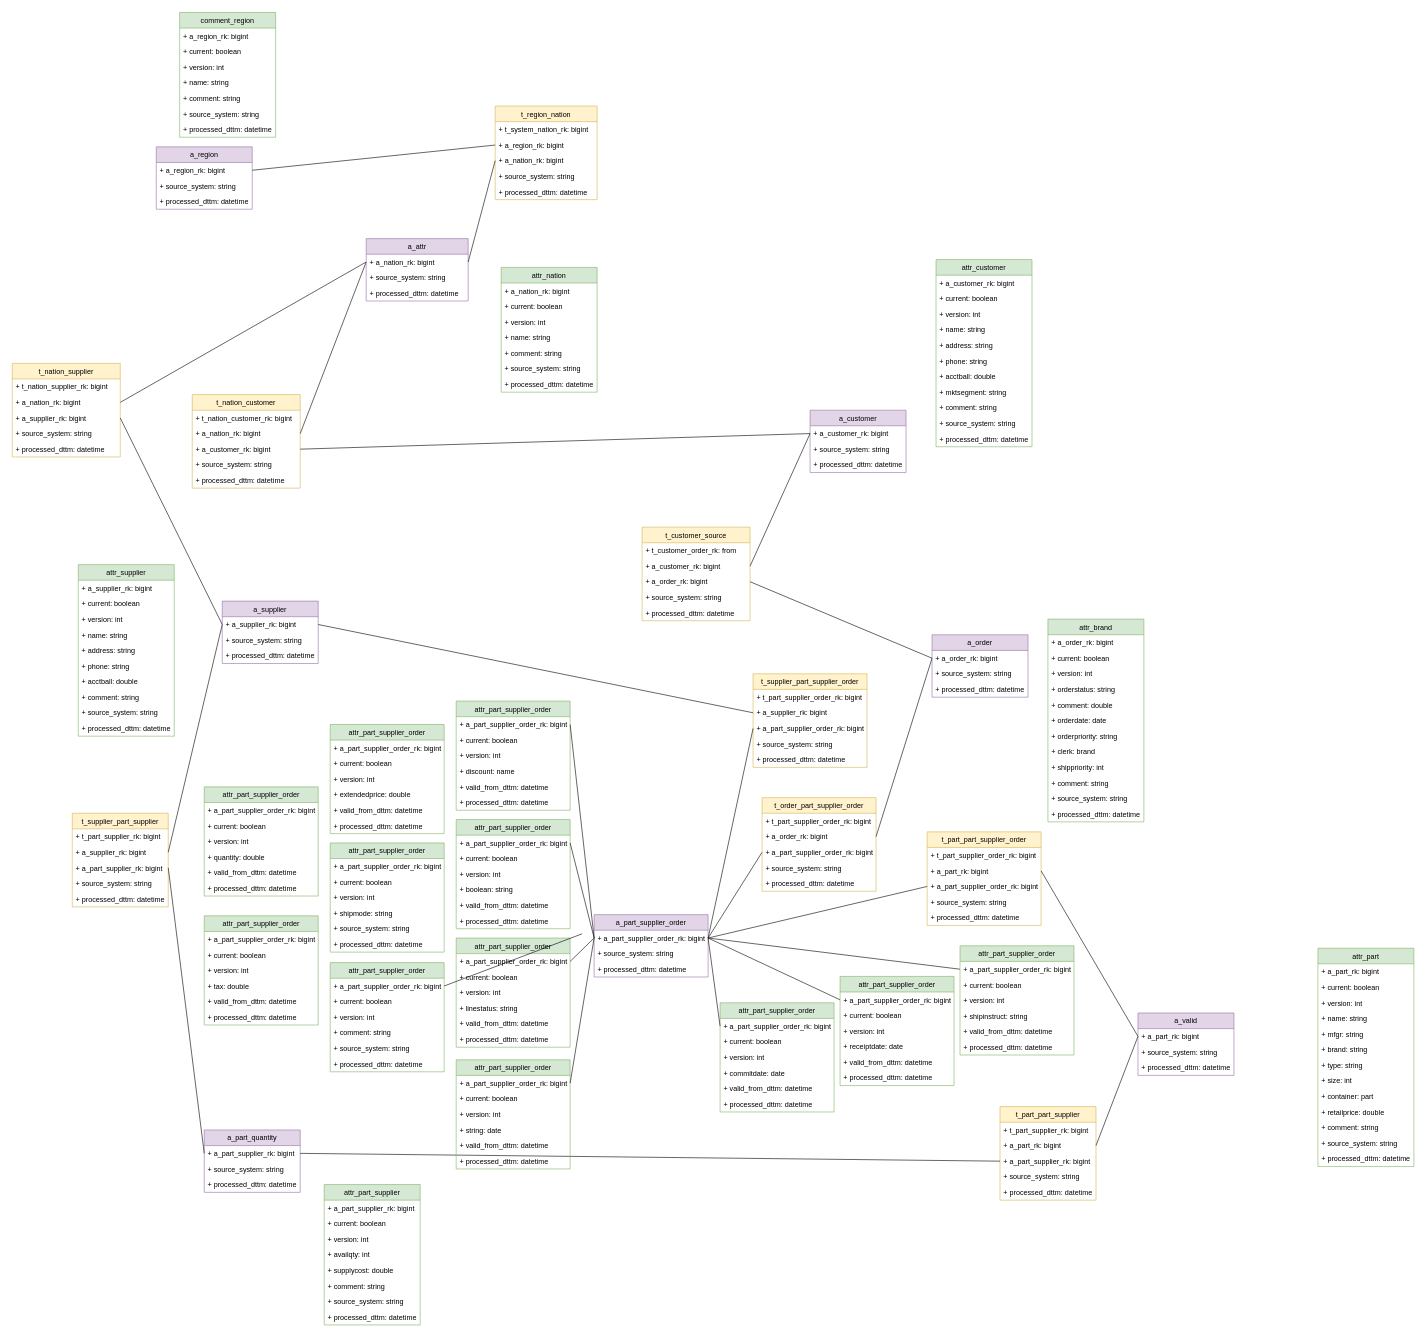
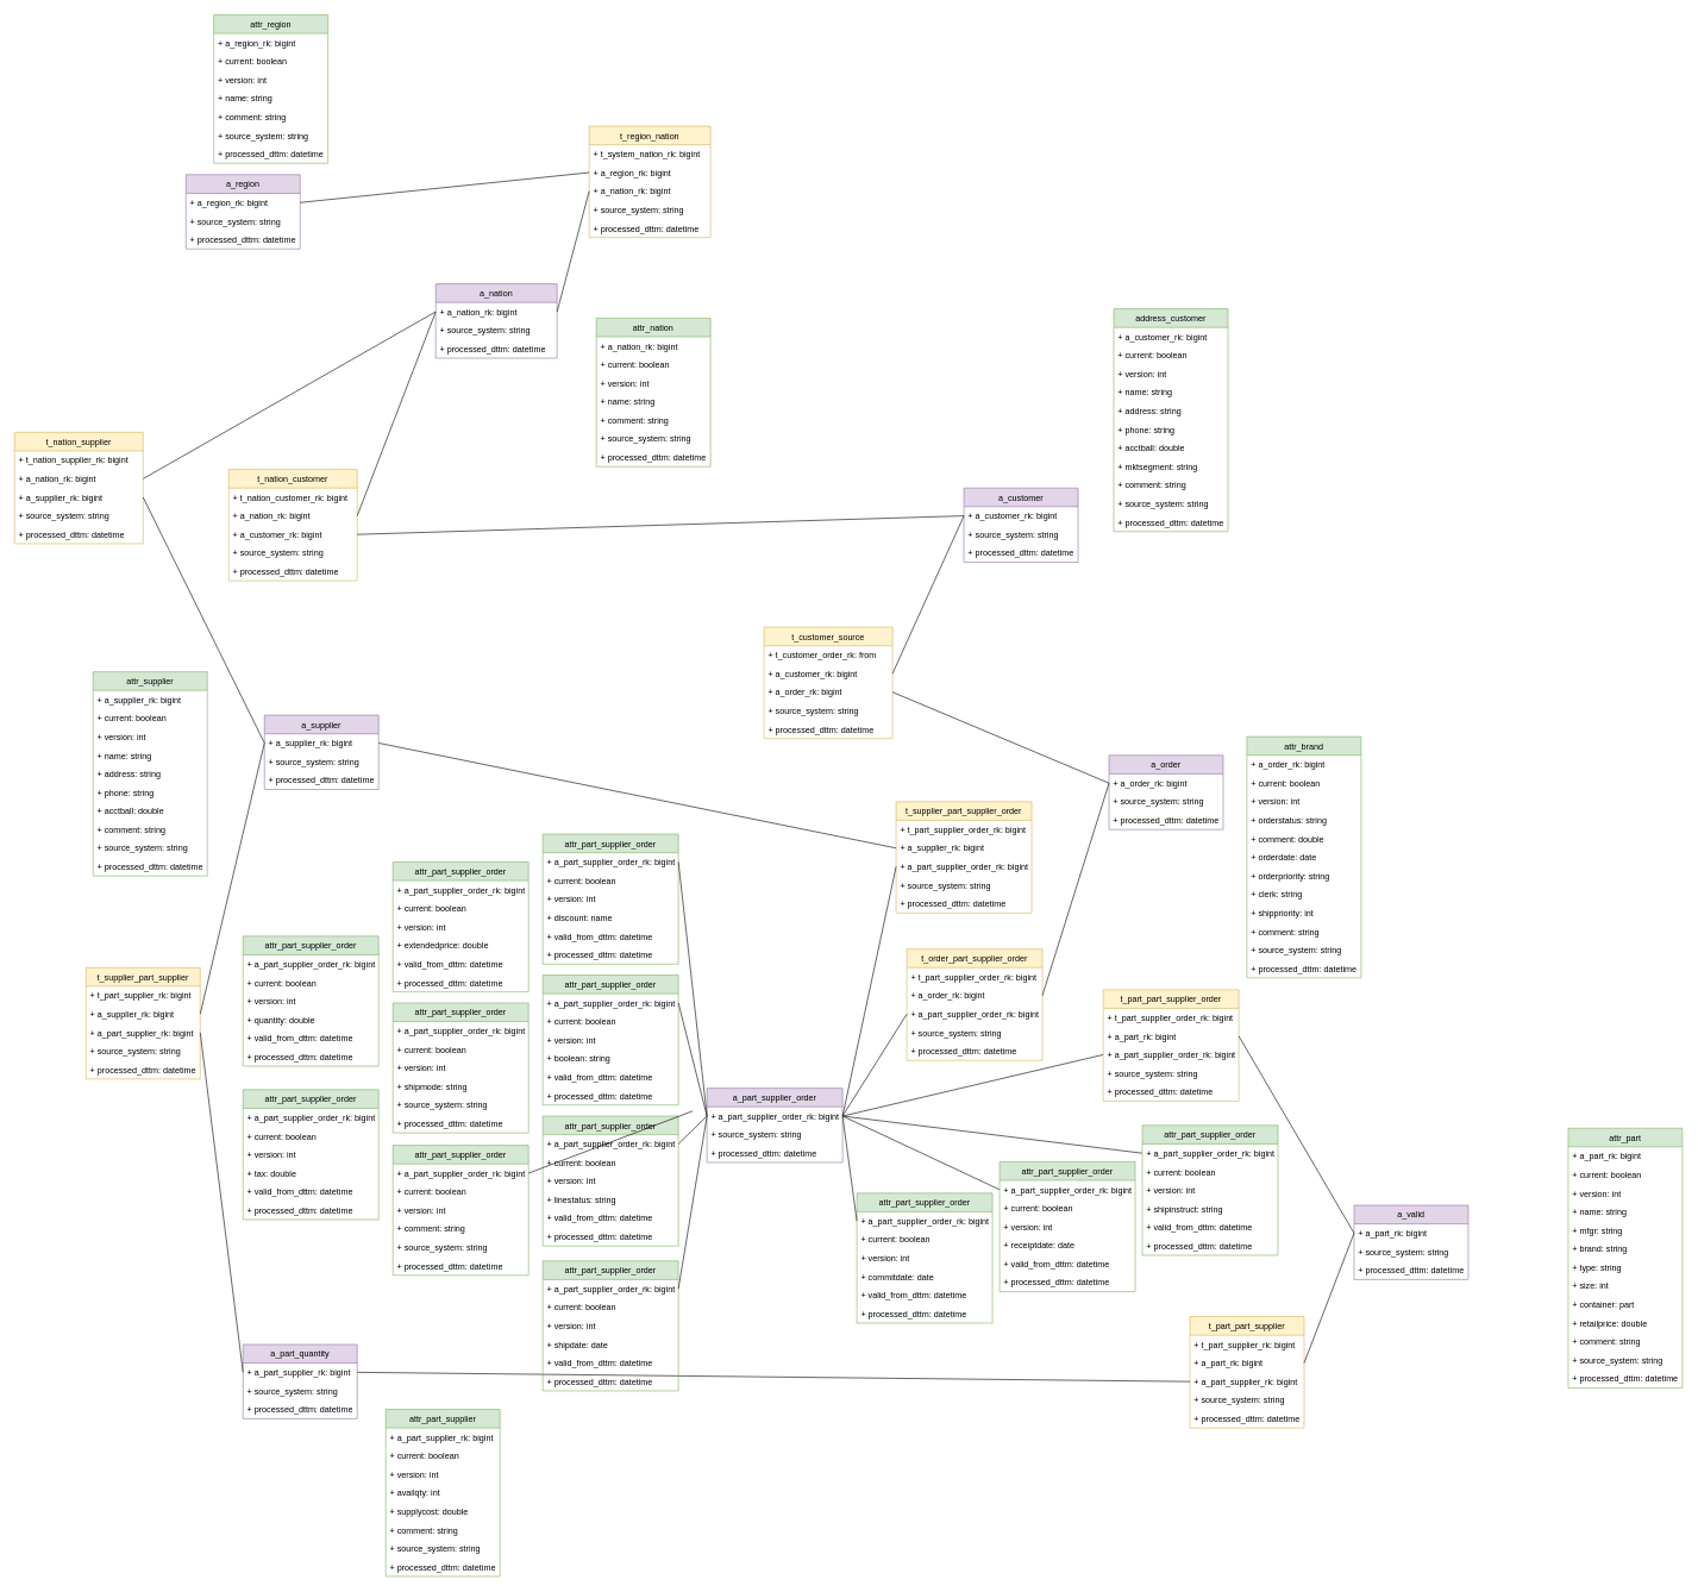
- <mxCell id="8" value="comment_region" parent="1" vertex="1" style="swimlane;fontStyle=0;childLayout=stackLayout;horizontal=1;startSize=26;fillColor=#d5e8d4;horizontalStack=0;resizeParent=1;resizeParentMax=0;resizeLast=0;collapsible=1;marginBottom=0;strokeColor=#82b366;"><mxGeometry as="geometry" height="208" width="160" x="299" y="20" /></mxCell>
+ <mxCell id="8" value="attr_region" parent="1" vertex="1" style="swimlane;fontStyle=0;childLayout=stackLayout;horizontal=1;startSize=26;fillColor=#d5e8d4;horizontalStack=0;resizeParent=1;resizeParentMax=0;resizeLast=0;collapsible=1;marginBottom=0;strokeColor=#82b366;"><mxGeometry as="geometry" height="208" width="160" x="299" y="20" /></mxCell>
- <mxCell id="180" value="a_attr" parent="1" vertex="1" style="swimlane;fontStyle=0;childLayout=stackLayout;horizontal=1;startSize=26;fillColor=#e1d5e7;horizontalStack=0;resizeParent=1;resizeParentMax=0;resizeLast=0;collapsible=1;marginBottom=0;align=center;verticalAlign=middle;strokeColor=#9673a6;"><mxGeometry as="geometry" height="104" width="170" x="610" y="397" /></mxCell>
+ <mxCell id="180" value="a_nation" parent="1" vertex="1" style="swimlane;fontStyle=0;childLayout=stackLayout;horizontal=1;startSize=26;fillColor=#e1d5e7;horizontalStack=0;resizeParent=1;resizeParentMax=0;resizeLast=0;collapsible=1;marginBottom=0;align=center;verticalAlign=middle;strokeColor=#9673a6;"><mxGeometry as="geometry" height="104" width="170" x="610" y="397" /></mxCell>
- <mxCell id="73" value="attr_customer" parent="1" vertex="1" style="swimlane;fontStyle=0;childLayout=stackLayout;horizontal=1;startSize=26;fillColor=#d5e8d4;horizontalStack=0;resizeParent=1;resizeParentMax=0;resizeLast=0;collapsible=1;marginBottom=0;strokeColor=#82b366;"><mxGeometry as="geometry" height="312" width="160" x="1560" y="432" /></mxCell>
+ <mxCell id="73" value="address_customer" parent="1" vertex="1" style="swimlane;fontStyle=0;childLayout=stackLayout;horizontal=1;startSize=26;fillColor=#d5e8d4;horizontalStack=0;resizeParent=1;resizeParentMax=0;resizeLast=0;collapsible=1;marginBottom=0;strokeColor=#82b366;"><mxGeometry as="geometry" height="312" width="160" x="1560" y="432" /></mxCell>
- <mxCell id="118" value="+ clerk: brand" parent="110" vertex="1" style="text;strokeColor=none;fillColor=none;align=left;verticalAlign=top;spacingLeft=4;spacingRight=4;overflow=hidden;rotatable=0;points=[[0,0.5],[1,0.5]];portConstraint=eastwest;"><mxGeometry as="geometry" height="26" width="160" y="208" /></mxCell>
+ <mxCell id="118" value="+ clerk: string" parent="110" vertex="1" style="text;strokeColor=none;fillColor=none;align=left;verticalAlign=top;spacingLeft=4;spacingRight=4;overflow=hidden;rotatable=0;points=[[0,0.5],[1,0.5]];portConstraint=eastwest;"><mxGeometry as="geometry" height="26" width="160" y="208" /></mxCell>
- <mxCell id="229" value="+ string: date" parent="225" vertex="1" style="text;strokeColor=none;fillColor=none;align=left;verticalAlign=top;spacingLeft=4;spacingRight=4;overflow=hidden;rotatable=0;points=[[0,0.5],[1,0.5]];portConstraint=eastwest;"><mxGeometry as="geometry" height="26" width="190" y="104" /></mxCell>
+ <mxCell id="229" value="+ shipdate: date" parent="225" vertex="1" style="text;strokeColor=none;fillColor=none;align=left;verticalAlign=top;spacingLeft=4;spacingRight=4;overflow=hidden;rotatable=0;points=[[0,0.5],[1,0.5]];portConstraint=eastwest;"><mxGeometry as="geometry" height="26" width="190" y="104" /></mxCell>
